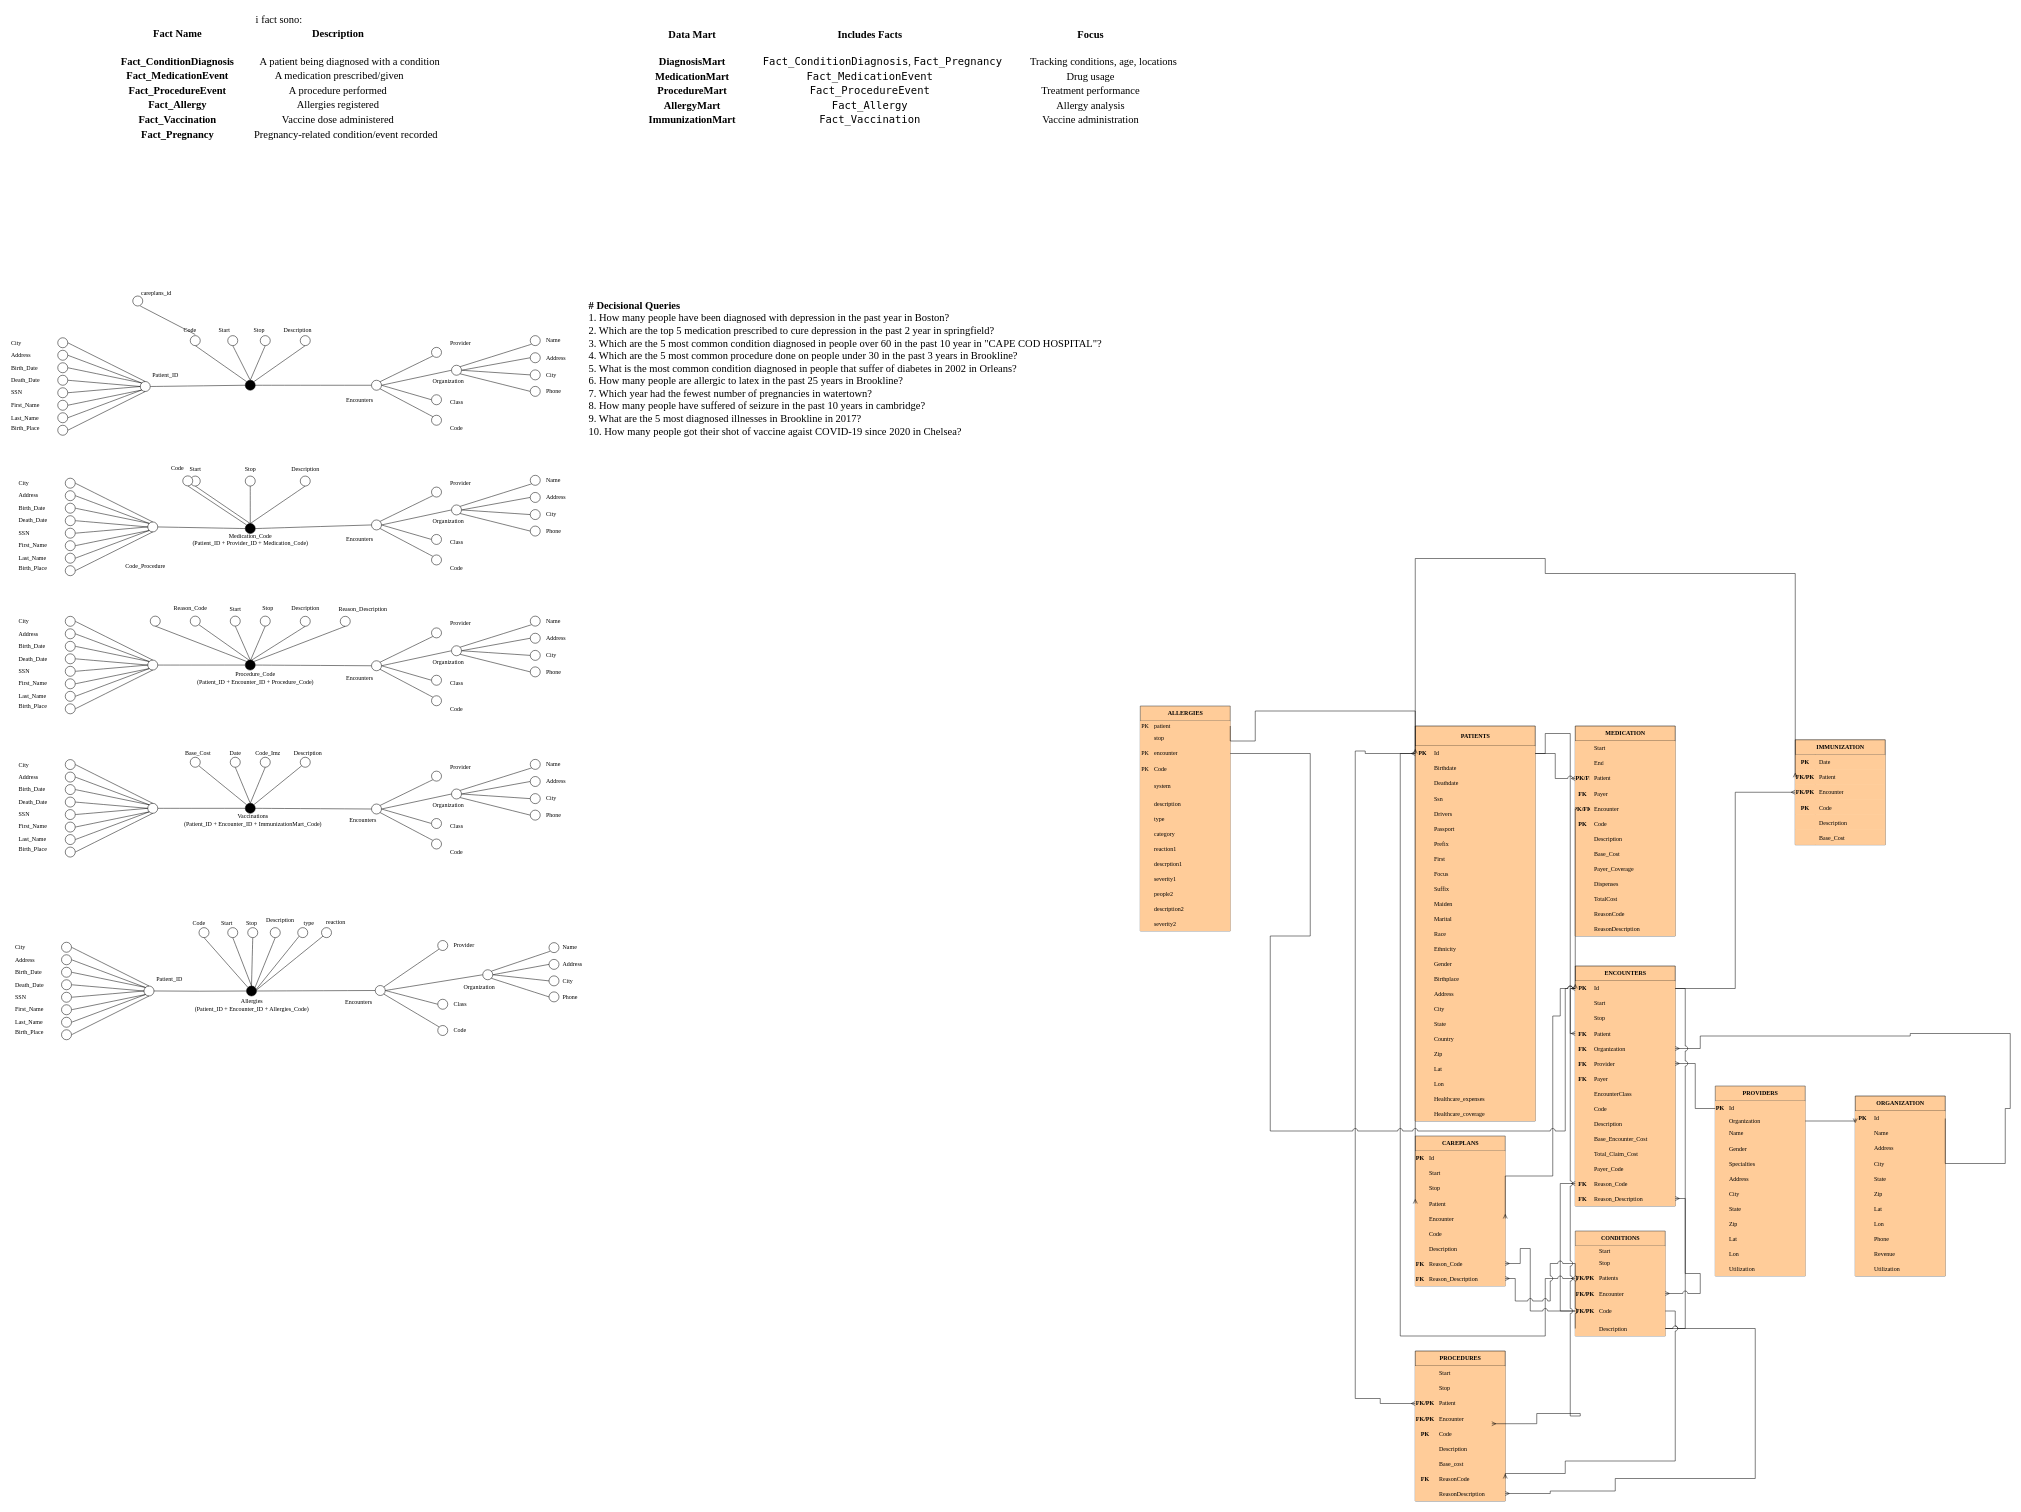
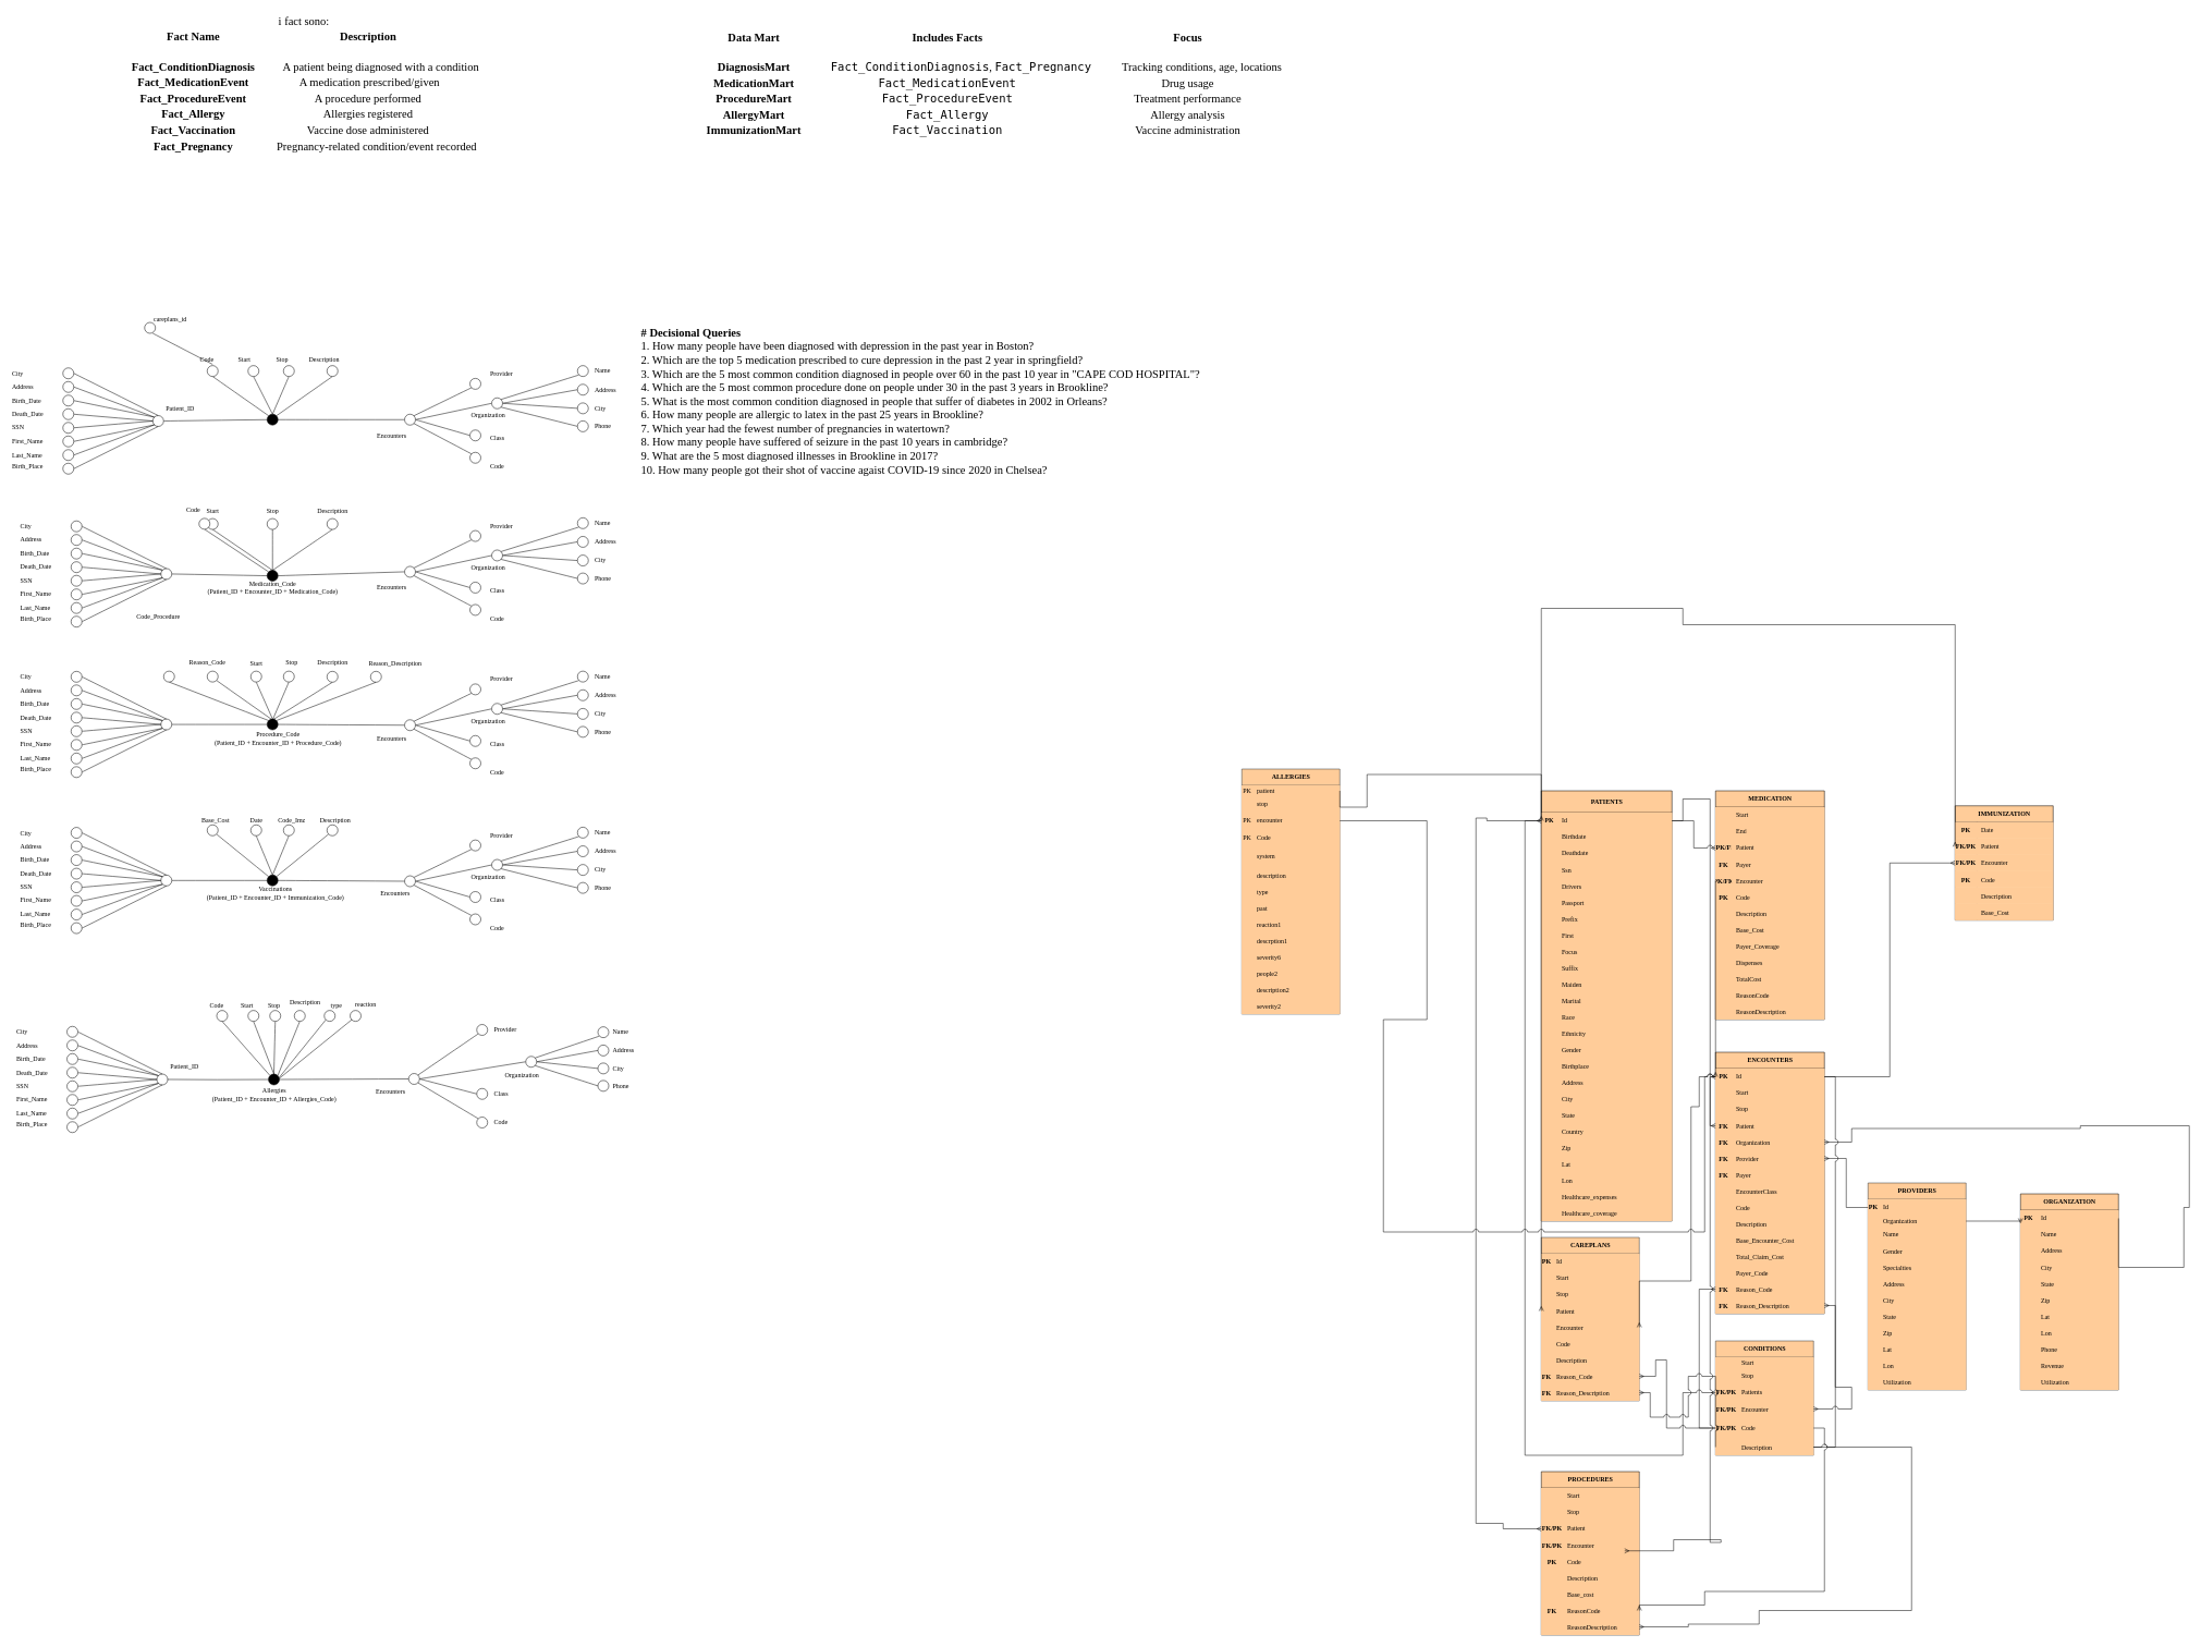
- <mxCell id="74" value="&lt;div&gt;Medication_Code&lt;/div&gt;&lt;div&gt;(Patient_ID + Provider_ID + Medication_Code)&lt;/div&gt;" style="text;html=1;align=center;verticalAlign=middle;resizable=0;points=[];autosize=1;strokeColor=none;fillColor=none;fontFamily=Lilex Ner Font Mono;" parent="1" vertex="1"><mxGeometry x="355" y="1058.25" width="290" height="40" as="geometry" /></mxCell>
+ <mxCell id="74" value="&lt;div&gt;Medication_Code&lt;/div&gt;&lt;div&gt;(Patient_ID + Encounter_ID + Medication_Code)&lt;/div&gt;" style="text;html=1;align=center;verticalAlign=middle;resizable=0;points=[];autosize=1;strokeColor=none;fillColor=none;fontFamily=Lilex Ner Font Mono;" parent="1" vertex="1"><mxGeometry x="355" y="1058.25" width="290" height="40" as="geometry" /></mxCell>
- <mxCell id="85" value="&lt;div&gt;Vaccinations&lt;/div&gt;&lt;div&gt;(Patient_ID + Encounter_ID + ImmunizationMart_Code)&lt;/div&gt;" style="text;html=1;align=center;verticalAlign=middle;resizable=0;points=[];autosize=1;strokeColor=none;fillColor=none;fontFamily=Lilex Ner Font Mono;" parent="1" vertex="1"><mxGeometry x="350" y="1619.25" width="310" height="40" as="geometry" /></mxCell>
+ <mxCell id="85" value="&lt;div&gt;Vaccinations&lt;/div&gt;&lt;div&gt;(Patient_ID + Encounter_ID + Immunization_Code)&lt;/div&gt;" style="text;html=1;align=center;verticalAlign=middle;resizable=0;points=[];autosize=1;strokeColor=none;fillColor=none;fontFamily=Lilex Ner Font Mono;" parent="1" vertex="1"><mxGeometry x="350" y="1619.25" width="310" height="40" as="geometry" /></mxCell>
- <mxCell id="173" value="category" style="shape=partialRectangle;connectable=0;fillColor=light-dark(#FFCC99,#B98351);top=0;left=0;bottom=0;right=0;align=left;spacingLeft=6;overflow=hidden;strokeColor=default;fontColor=light-dark(#000000,#000000);fontFamily=Lilex Ner Font Mono;" parent="171" vertex="1"><mxGeometry x="20" width="160" height="30" as="geometry"><mxRectangle width="160" height="30" as="alternateBounds" /></mxGeometry></mxCell>
+ <mxCell id="173" value="past" style="shape=partialRectangle;connectable=0;fillColor=light-dark(#FFCC99,#B98351);top=0;left=0;bottom=0;right=0;align=left;spacingLeft=6;overflow=hidden;strokeColor=default;fontColor=light-dark(#000000,#000000);fontFamily=Lilex Ner Font Mono;" parent="171" vertex="1"><mxGeometry x="20" width="160" height="30" as="geometry"><mxRectangle width="160" height="30" as="alternateBounds" /></mxGeometry></mxCell>
- <mxCell id="182" value="severity1" style="shape=partialRectangle;connectable=0;fillColor=light-dark(#FFCC99,#B98351);top=0;left=0;bottom=0;right=0;align=left;spacingLeft=6;overflow=hidden;strokeColor=default;fontColor=light-dark(#000000,#000000);fontFamily=Lilex Ner Font Mono;" parent="180" vertex="1"><mxGeometry x="20" width="160" height="30" as="geometry"><mxRectangle width="160" height="30" as="alternateBounds" /></mxGeometry></mxCell>
+ <mxCell id="182" value="severity6" style="shape=partialRectangle;connectable=0;fillColor=light-dark(#FFCC99,#B98351);top=0;left=0;bottom=0;right=0;align=left;spacingLeft=6;overflow=hidden;strokeColor=default;fontColor=light-dark(#000000,#000000);fontFamily=Lilex Ner Font Mono;" parent="180" vertex="1"><mxGeometry x="20" width="160" height="30" as="geometry"><mxRectangle width="160" height="30" as="alternateBounds" /></mxGeometry></mxCell>
